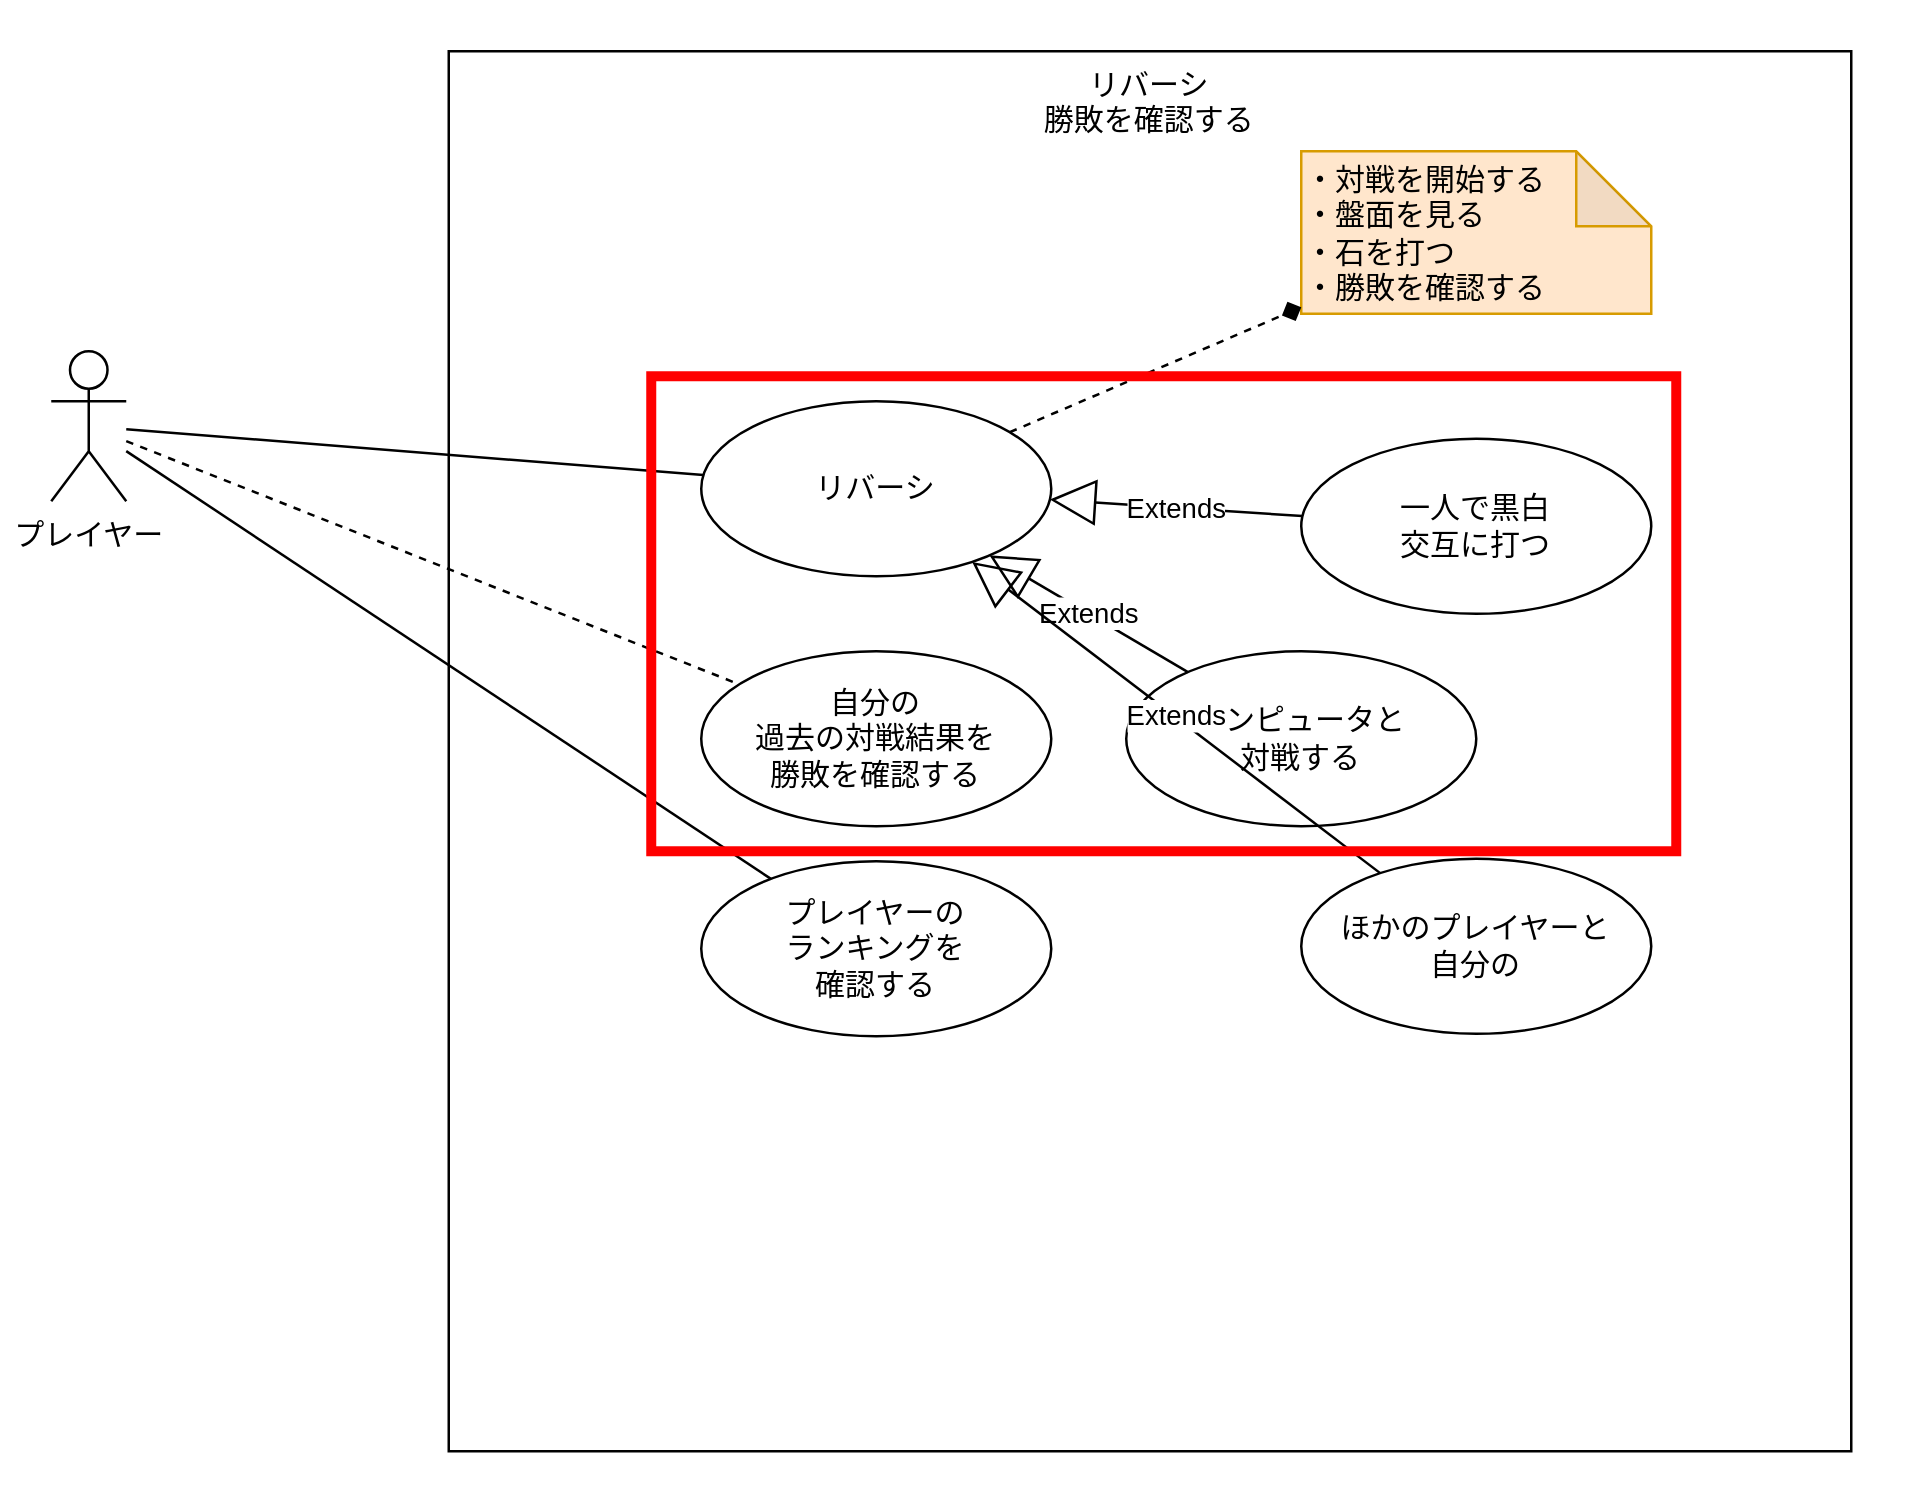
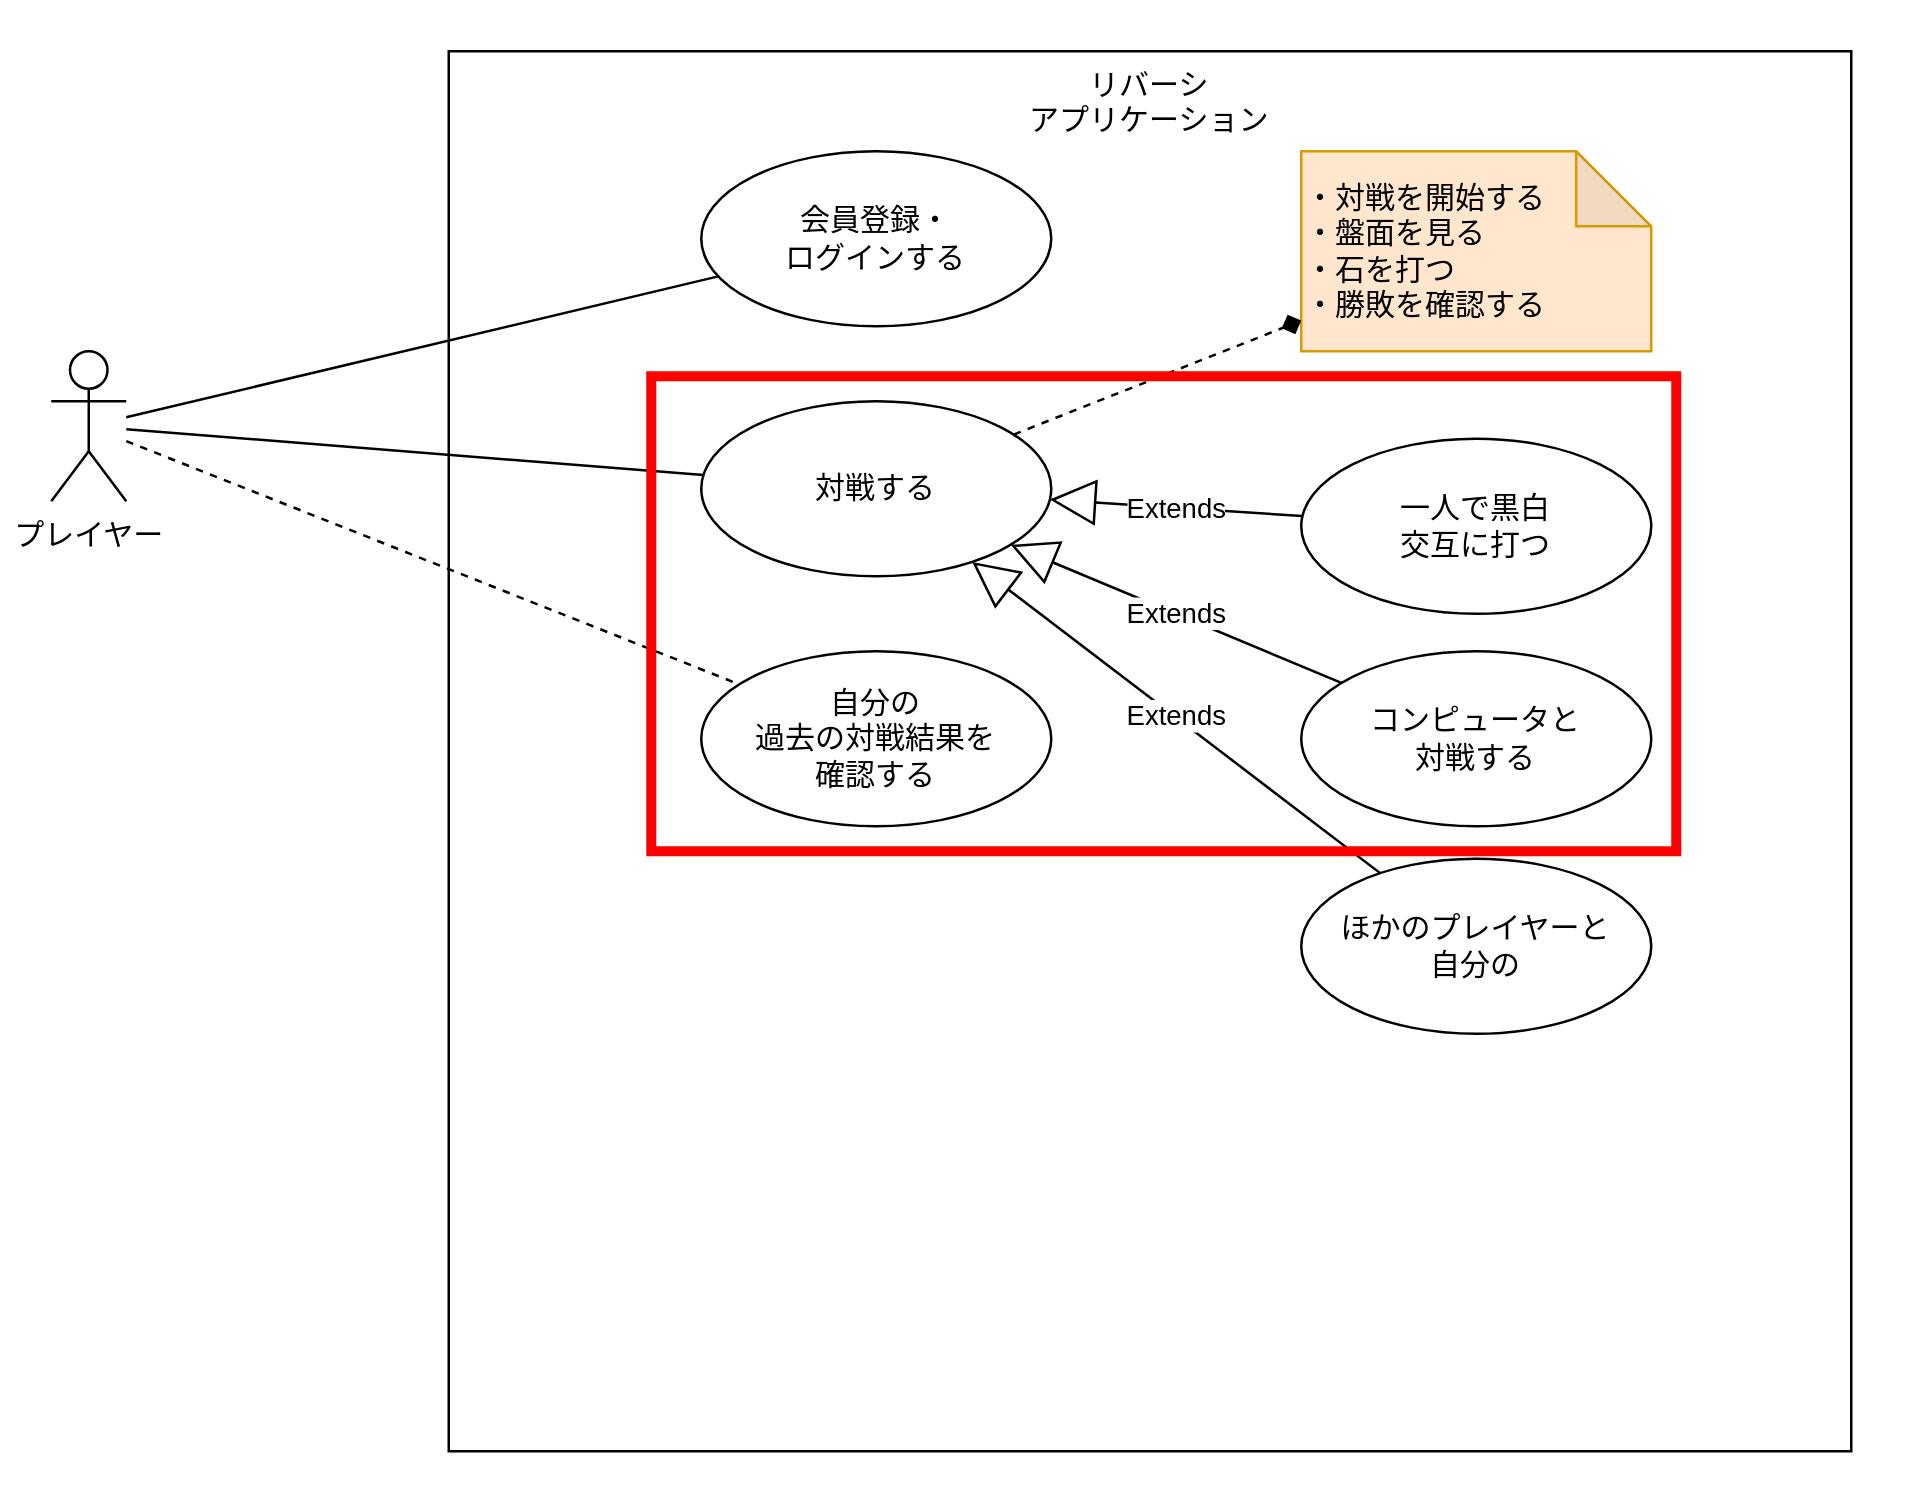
- <mxCell id="2" value="リバーシ&lt;div&gt;勝敗を確認する&lt;/div&gt;" style="rounded=0;whiteSpace=wrap;html=1;fillColor=none;verticalAlign=top;" vertex="1" parent="1"><mxGeometry x="179" y="20" width="561" height="560" as="geometry" /></mxCell>
+ <mxCell id="2" value="リバーシ&lt;div&gt;アプリケーション&lt;/div&gt;" style="rounded=0;whiteSpace=wrap;html=1;fillColor=none;verticalAlign=top;" vertex="1" parent="1"><mxGeometry x="179" y="20" width="561" height="560" as="geometry" /></mxCell>
- <mxCell id="6" value="・対戦を開始する&lt;div&gt;・盤面を見る&lt;/div&gt;&lt;div&gt;・石を打つ&lt;/div&gt;&lt;div&gt;・勝敗を確認する&lt;/div&gt;" style="shape=note;whiteSpace=wrap;html=1;backgroundOutline=1;darkOpacity=0.05;fillColor=#ffe6cc;strokeColor=#d79b00;align=left;" vertex="1" parent="1"><mxGeometry x="520" y="60" width="140" height="65" as="geometry" /></mxCell>
+ <mxCell id="6" value="・対戦を開始する&lt;div&gt;・盤面を見る&lt;/div&gt;&lt;div&gt;・石を打つ&lt;/div&gt;&lt;div&gt;・勝敗を確認する&lt;/div&gt;" style="shape=note;whiteSpace=wrap;html=1;backgroundOutline=1;darkOpacity=0.05;fillColor=#ffe6cc;strokeColor=#d79b00;align=left;" vertex="1" parent="1"><mxGeometry x="520" y="60" width="140" height="80" as="geometry" /></mxCell>
+ <mxCell id="8" value="会員登録・&lt;div&gt;ログインする&lt;/div&gt;" style="ellipse;whiteSpace=wrap;html=1;" vertex="1" parent="1"><mxGeometry x="280" y="60" width="140" height="70" as="geometry" /></mxCell>
+ <mxCell id="9" value="" style="endArrow=none;html=1;" edge="1" parent="1" target="8" source="3"><mxGeometry relative="1" as="geometry"><mxPoint x="150" y="192" as="sourcePoint" /><mxPoint x="340" y="178" as="targetPoint" /></mxGeometry></mxCell>
- <mxCell id="4" value="リバーシ" style="ellipse;whiteSpace=wrap;html=1;" vertex="1" parent="1"><mxGeometry x="280" y="160" width="140" height="70" as="geometry" /></mxCell>
+ <mxCell id="4" value="対戦する" style="ellipse;whiteSpace=wrap;html=1;" vertex="1" parent="1"><mxGeometry x="280" y="160" width="140" height="70" as="geometry" /></mxCell>
- <mxCell id="19" value="" style="endArrow=none;html=1;" edge="1" parent="1" target="18" source="3"><mxGeometry relative="1" as="geometry"><mxPoint x="50" y="260" as="sourcePoint" /><mxPoint x="340" y="464" as="targetPoint" /></mxGeometry></mxCell>
- <mxCell id="10" value="自分の&lt;div&gt;過去の対戦結果を&lt;/div&gt;&lt;div&gt;勝敗を確認する&lt;/div&gt;" style="ellipse;whiteSpace=wrap;html=1;" vertex="1" parent="1"><mxGeometry x="280" y="260" width="140" height="70" as="geometry" /></mxCell>
+ <mxCell id="10" value="自分の&lt;div&gt;過去の対戦結果を&lt;/div&gt;&lt;div&gt;確認する&lt;/div&gt;" style="ellipse;whiteSpace=wrap;html=1;" vertex="1" parent="1"><mxGeometry x="280" y="260" width="140" height="70" as="geometry" /></mxCell>
- <mxCell id="14" value="コンピュータと&lt;div&gt;対戦する&lt;/div&gt;" style="ellipse;whiteSpace=wrap;html=1;" vertex="1" parent="1"><mxGeometry x="450" y="260" width="140" height="70" as="geometry" /></mxCell>
+ <mxCell id="14" value="コンピュータと&lt;div&gt;対戦する&lt;/div&gt;" style="ellipse;whiteSpace=wrap;html=1;" vertex="1" parent="1"><mxGeometry x="520" y="260" width="140" height="70" as="geometry" /></mxCell>
- <mxCell id="18" value="プレイヤーの&lt;div&gt;ランキングを&lt;/div&gt;&lt;div&gt;確認する&lt;/div&gt;" style="ellipse;whiteSpace=wrap;html=1;" vertex="1" parent="1"><mxGeometry x="280" y="344" width="140" height="70" as="geometry" /></mxCell>
